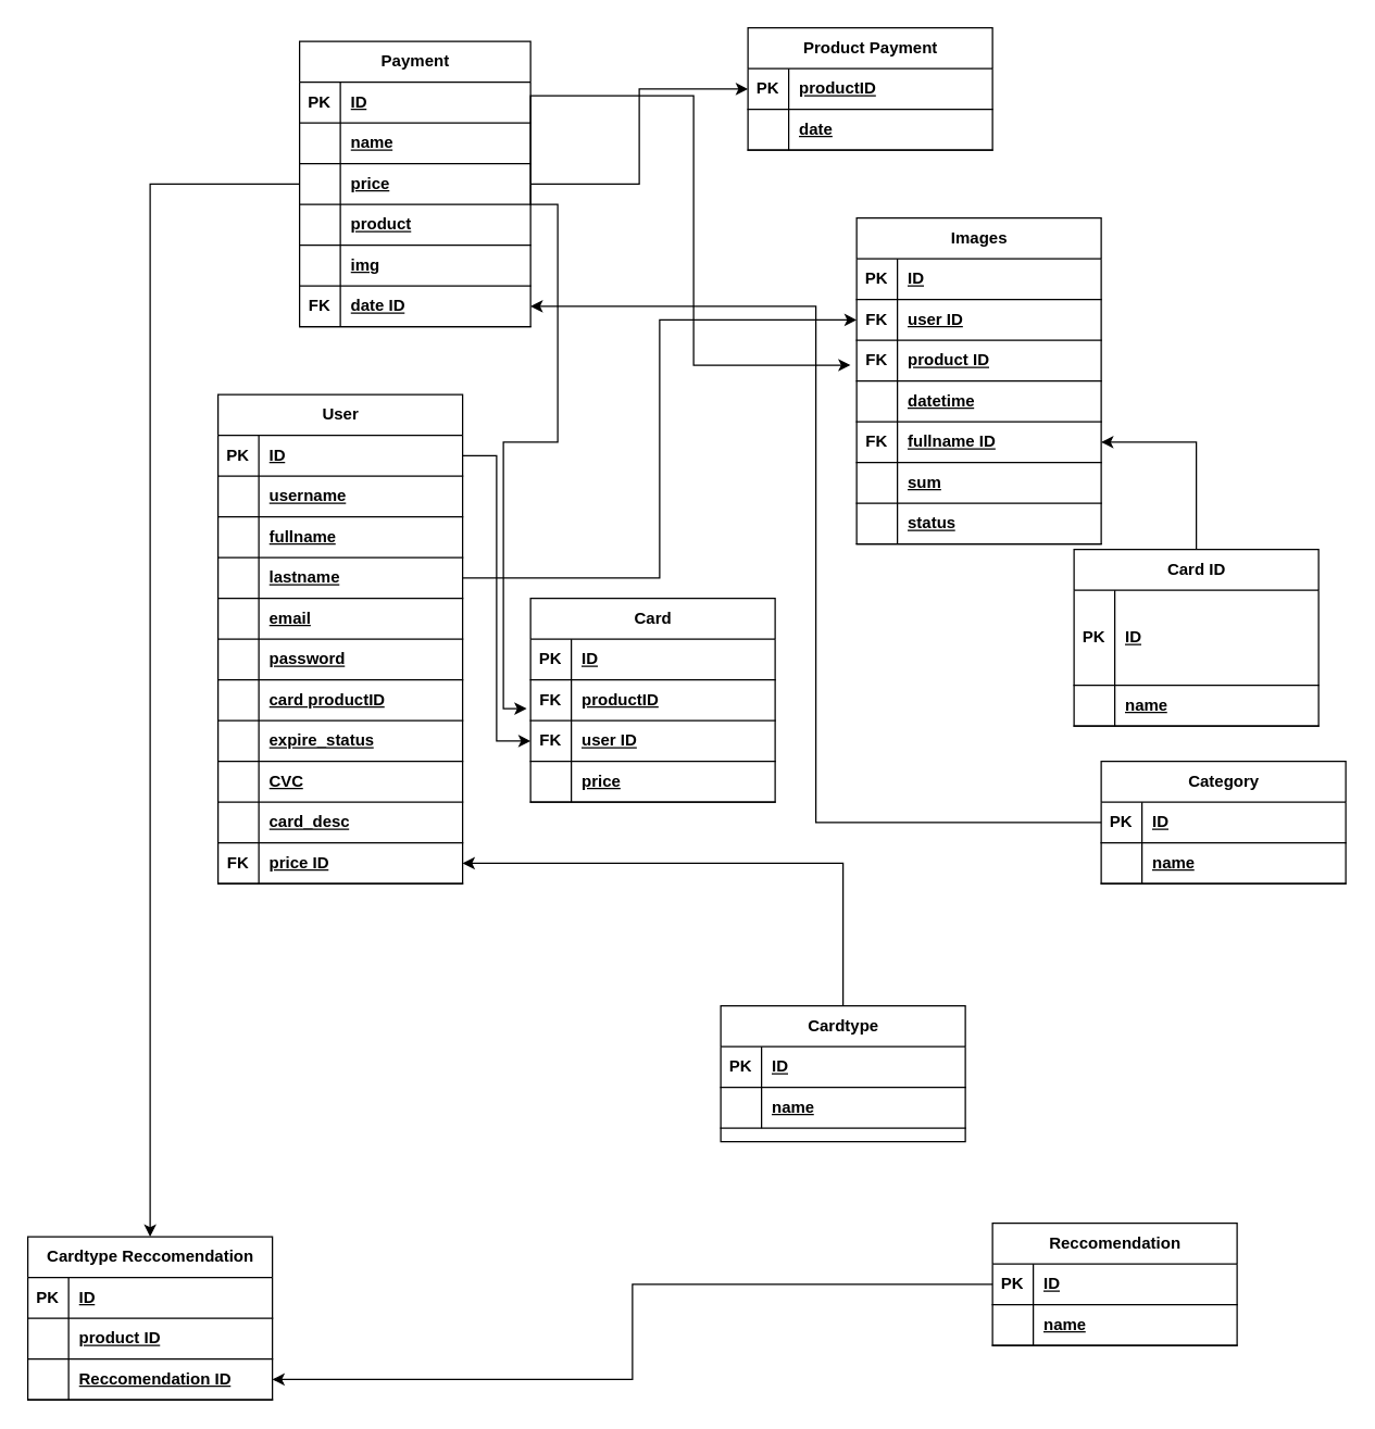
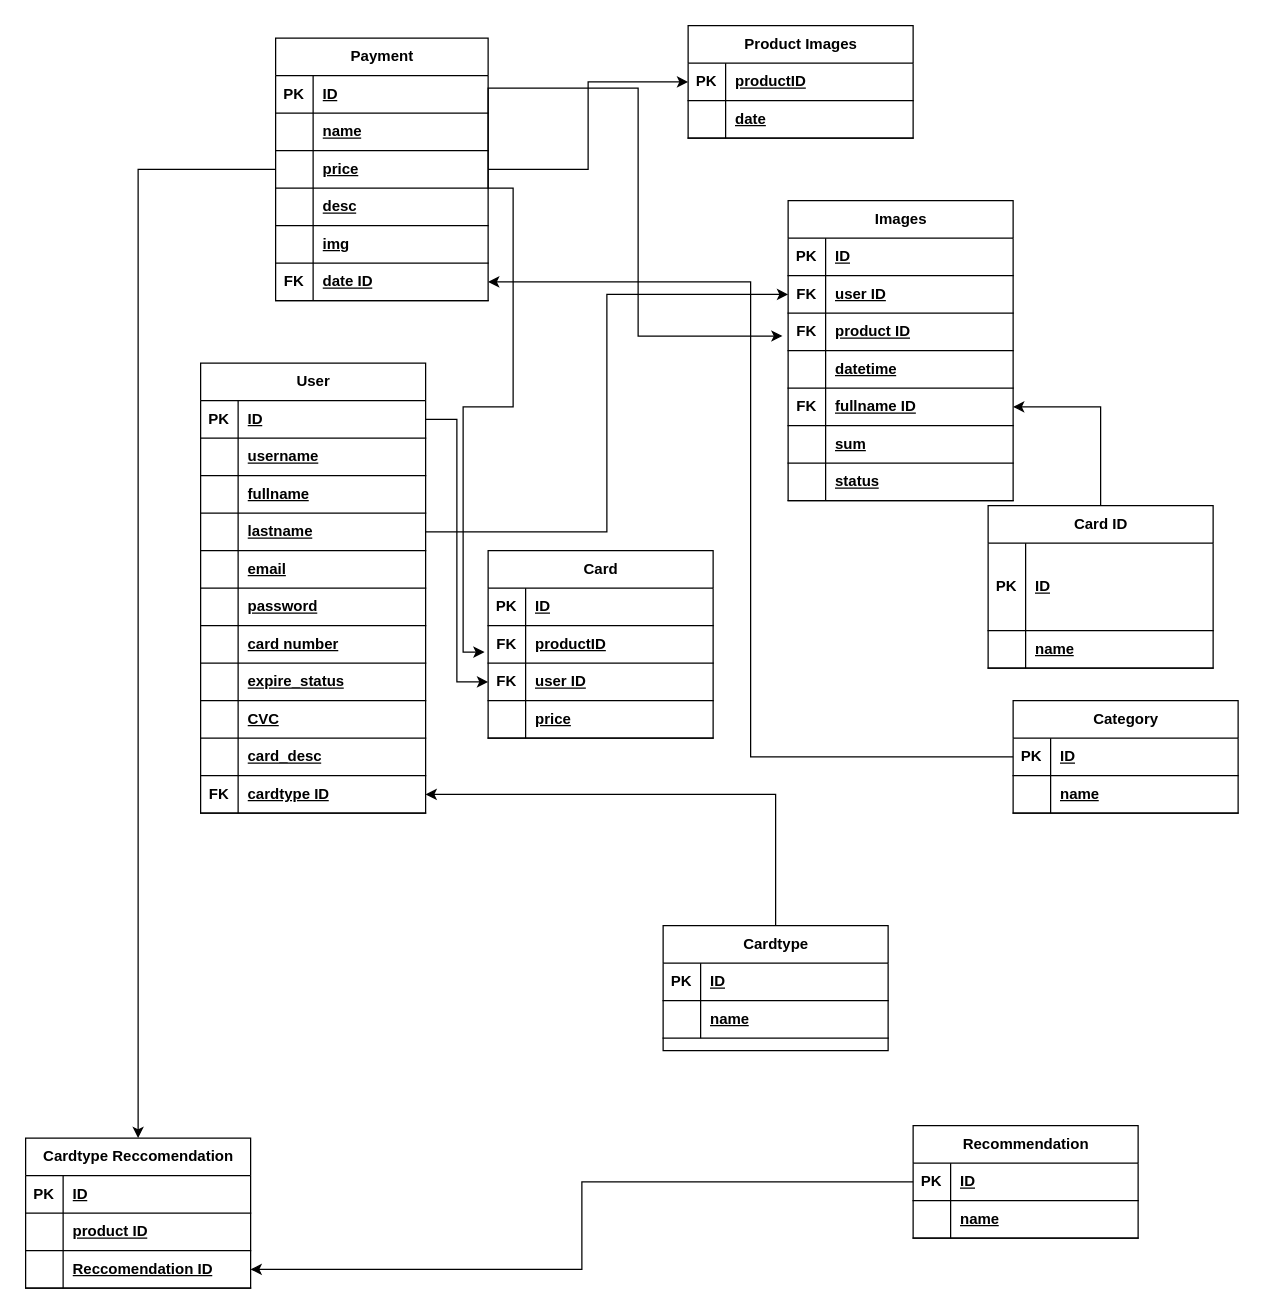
- <mxCell id="22" value="Product Payment" style="shape=table;startSize=30;container=1;collapsible=1;childLayout=tableLayout;fixedRows=1;rowLines=0;fontStyle=1;align=center;resizeLast=1;html=1;" vertex="1" parent="1"><mxGeometry x="550" y="20" width="180" height="90" as="geometry" /></mxCell>
+ <mxCell id="22" value="Product Images" style="shape=table;startSize=30;container=1;collapsible=1;childLayout=tableLayout;fixedRows=1;rowLines=0;fontStyle=1;align=center;resizeLast=1;html=1;" vertex="1" parent="1"><mxGeometry x="550" y="20" width="180" height="90" as="geometry" /></mxCell>
- <mxCell id="15" value="product" style="shape=partialRectangle;connectable=0;fillColor=none;top=0;left=0;bottom=0;right=0;align=left;spacingLeft=6;fontStyle=5;overflow=hidden;whiteSpace=wrap;html=1;" vertex="1" parent="13"><mxGeometry x="30" width="140" height="30" as="geometry"><mxRectangle width="140" height="30" as="alternateBounds" /></mxGeometry></mxCell>
+ <mxCell id="15" value="desc" style="shape=partialRectangle;connectable=0;fillColor=none;top=0;left=0;bottom=0;right=0;align=left;spacingLeft=6;fontStyle=5;overflow=hidden;whiteSpace=wrap;html=1;" vertex="1" parent="13"><mxGeometry x="30" width="140" height="30" as="geometry"><mxRectangle width="140" height="30" as="alternateBounds" /></mxGeometry></mxCell>
- <mxCell id="50" value="card productID" style="shape=partialRectangle;connectable=0;fillColor=none;top=0;left=0;bottom=0;right=0;align=left;spacingLeft=6;fontStyle=5;overflow=hidden;whiteSpace=wrap;html=1;" vertex="1" parent="48"><mxGeometry x="30" width="150" height="30" as="geometry"><mxRectangle width="150" height="30" as="alternateBounds" /></mxGeometry></mxCell>
+ <mxCell id="50" value="card number" style="shape=partialRectangle;connectable=0;fillColor=none;top=0;left=0;bottom=0;right=0;align=left;spacingLeft=6;fontStyle=5;overflow=hidden;whiteSpace=wrap;html=1;" vertex="1" parent="48"><mxGeometry x="30" width="150" height="30" as="geometry"><mxRectangle width="150" height="30" as="alternateBounds" /></mxGeometry></mxCell>
- <mxCell id="62" value="price ID" style="shape=partialRectangle;connectable=0;fillColor=none;top=0;left=0;bottom=0;right=0;align=left;spacingLeft=6;fontStyle=5;overflow=hidden;whiteSpace=wrap;html=1;" vertex="1" parent="60"><mxGeometry x="30" width="150" height="30" as="geometry"><mxRectangle width="150" height="30" as="alternateBounds" /></mxGeometry></mxCell>
+ <mxCell id="62" value="cardtype ID" style="shape=partialRectangle;connectable=0;fillColor=none;top=0;left=0;bottom=0;right=0;align=left;spacingLeft=6;fontStyle=5;overflow=hidden;whiteSpace=wrap;html=1;" vertex="1" parent="60"><mxGeometry x="30" width="150" height="30" as="geometry"><mxRectangle width="150" height="30" as="alternateBounds" /></mxGeometry></mxCell>
- <mxCell id="121" value="Reccomendation" style="shape=table;startSize=30;container=1;collapsible=1;childLayout=tableLayout;fixedRows=1;rowLines=0;fontStyle=1;align=center;resizeLast=1;html=1;" vertex="1" parent="1"><mxGeometry x="730" y="900" width="180" height="90" as="geometry" /></mxCell>
+ <mxCell id="121" value="Recommendation" style="shape=table;startSize=30;container=1;collapsible=1;childLayout=tableLayout;fixedRows=1;rowLines=0;fontStyle=1;align=center;resizeLast=1;html=1;" vertex="1" parent="1"><mxGeometry x="730" y="900" width="180" height="90" as="geometry" /></mxCell>
